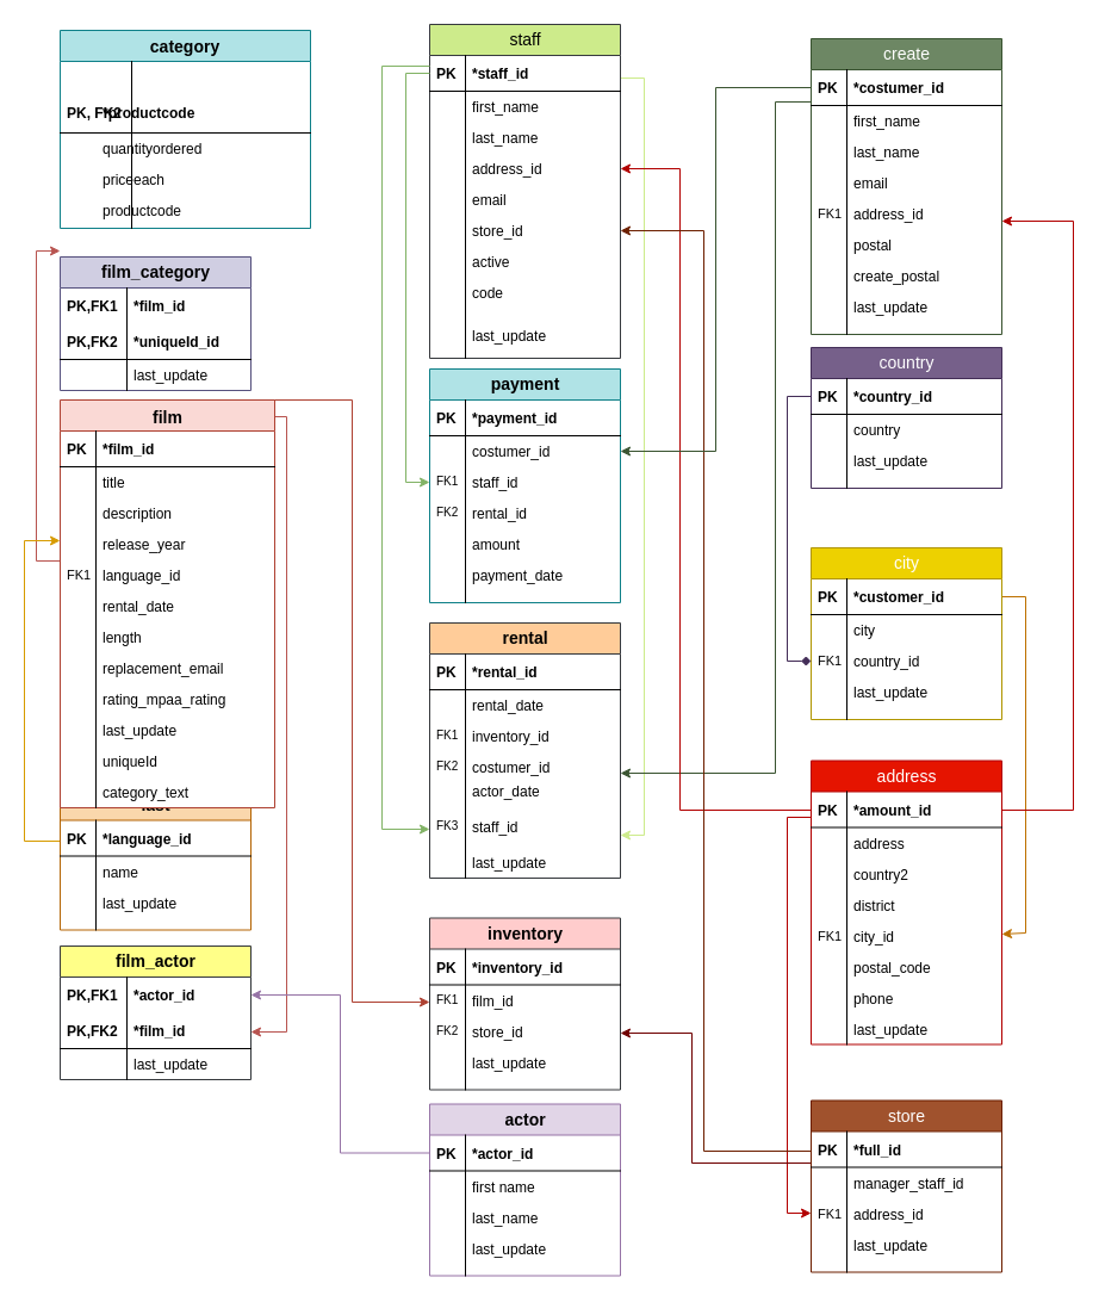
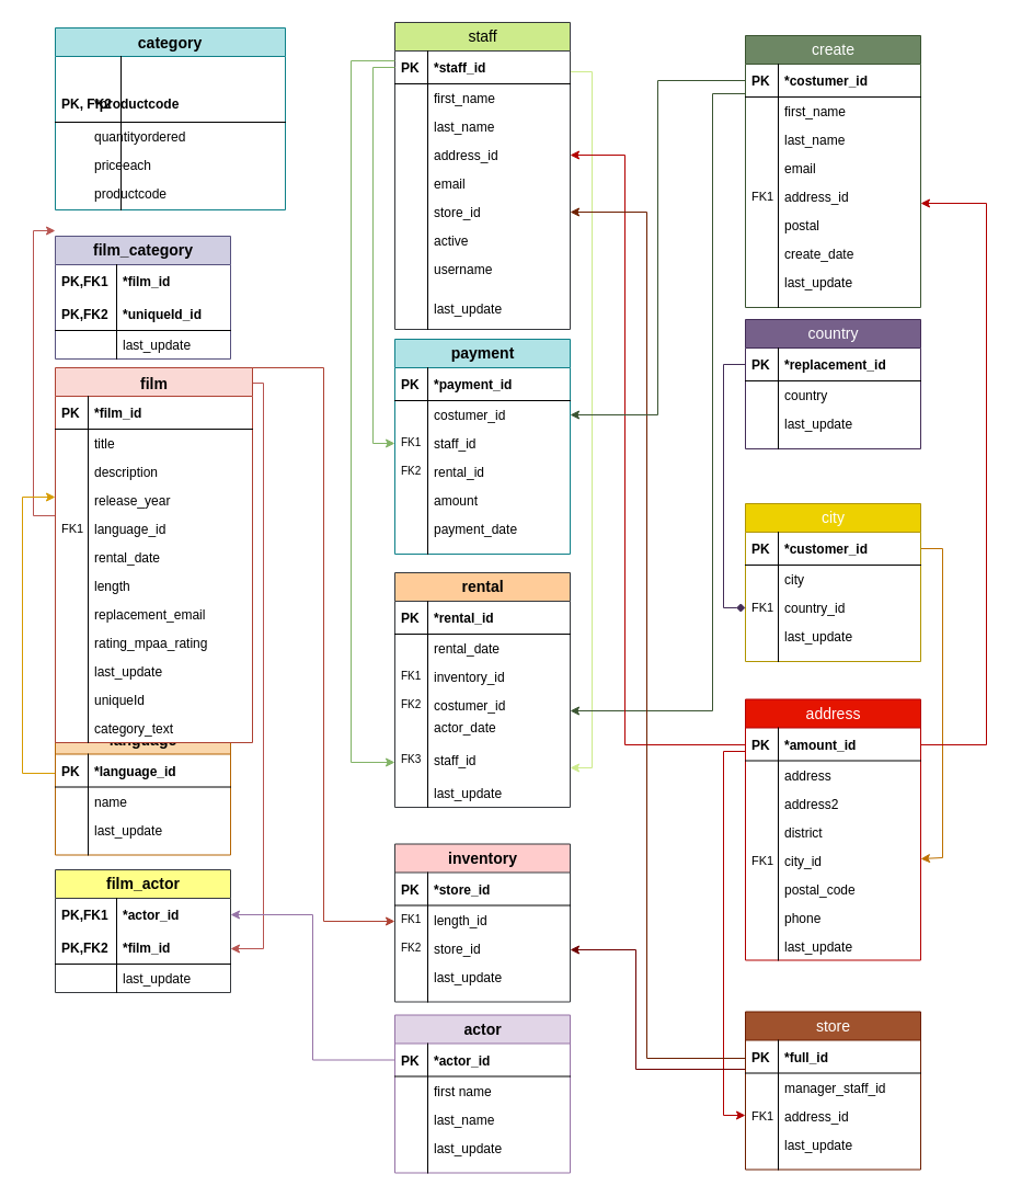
- <mxCell id="211" value="create_postal" style="shape=partialRectangle;top=0;left=0;right=0;bottom=0;align=left;verticalAlign=top;fillColor=none;spacingLeft=34;spacingRight=4;overflow=hidden;rotatable=0;points=[[0,0.5],[1,0.5]];portConstraint=eastwest;dropTarget=0;fontSize=12;rounded=0;shadow=0;comic=0;startSize=26;strokeColor=#000000;strokeWidth=1;html=1;" parent="198" vertex="1"><mxGeometry y="186" width="160" height="26" as="geometry" /></mxCell>
+ <mxCell id="211" value="create_date" style="shape=partialRectangle;top=0;left=0;right=0;bottom=0;align=left;verticalAlign=top;fillColor=none;spacingLeft=34;spacingRight=4;overflow=hidden;rotatable=0;points=[[0,0.5],[1,0.5]];portConstraint=eastwest;dropTarget=0;fontSize=12;rounded=0;shadow=0;comic=0;startSize=26;strokeColor=#000000;strokeWidth=1;html=1;" parent="198" vertex="1"><mxGeometry y="186" width="160" height="26" as="geometry" /></mxCell>
- <mxCell id="139" value="code" style="shape=partialRectangle;top=0;left=0;right=0;bottom=0;align=left;verticalAlign=top;fillColor=none;spacingLeft=34;spacingRight=4;overflow=hidden;rotatable=0;points=[[0,0.5],[1,0.5]];portConstraint=eastwest;dropTarget=0;fontSize=12;rounded=0;shadow=0;comic=0;startSize=26;strokeColor=#000000;strokeWidth=1;html=1;" parent="124" vertex="1"><mxGeometry y="212" width="160" height="26" as="geometry" /></mxCell>
+ <mxCell id="139" value="username" style="shape=partialRectangle;top=0;left=0;right=0;bottom=0;align=left;verticalAlign=top;fillColor=none;spacingLeft=34;spacingRight=4;overflow=hidden;rotatable=0;points=[[0,0.5],[1,0.5]];portConstraint=eastwest;dropTarget=0;fontSize=12;rounded=0;shadow=0;comic=0;startSize=26;strokeColor=#000000;strokeWidth=1;html=1;" parent="124" vertex="1"><mxGeometry y="212" width="160" height="26" as="geometry" /></mxCell>
- <mxCell id="189" value="*country_id" style="shape=partialRectangle;top=0;left=0;right=0;bottom=1;align=left;verticalAlign=middle;fillColor=none;spacingLeft=34;spacingRight=4;overflow=hidden;rotatable=0;points=[[0,0.5],[1,0.5]];portConstraint=eastwest;dropTarget=0;fontStyle=1;fontSize=12;" parent="188" vertex="1"><mxGeometry y="26" width="160" height="30" as="geometry" /></mxCell>
+ <mxCell id="189" value="*replacement_id" style="shape=partialRectangle;top=0;left=0;right=0;bottom=1;align=left;verticalAlign=middle;fillColor=none;spacingLeft=34;spacingRight=4;overflow=hidden;rotatable=0;points=[[0,0.5],[1,0.5]];portConstraint=eastwest;dropTarget=0;fontStyle=1;fontSize=12;" parent="188" vertex="1"><mxGeometry y="26" width="160" height="30" as="geometry" /></mxCell>
- <mxCell id="30" value="&lt;b&gt;last&lt;/b&gt;" style="swimlane;fontStyle=0;childLayout=stackLayout;horizontal=1;startSize=26;fillColor=#fad7ac;horizontalStack=0;resizeParent=1;resizeParentMax=0;resizeLast=0;collapsible=1;marginBottom=0;swimlaneFillColor=#ffffff;align=center;fontSize=14;rounded=0;shadow=0;comic=0;strokeColor=#b46504;strokeWidth=1;html=1;" parent="1" vertex="1"><mxGeometry x="50" y="661.5" width="160" height="118" as="geometry" /></mxCell>
+ <mxCell id="30" value="&lt;b&gt;language&lt;/b&gt;" style="swimlane;fontStyle=0;childLayout=stackLayout;horizontal=1;startSize=26;fillColor=#fad7ac;horizontalStack=0;resizeParent=1;resizeParentMax=0;resizeLast=0;collapsible=1;marginBottom=0;swimlaneFillColor=#ffffff;align=center;fontSize=14;rounded=0;shadow=0;comic=0;strokeColor=#b46504;strokeWidth=1;html=1;" parent="1" vertex="1"><mxGeometry x="50" y="661.5" width="160" height="118" as="geometry" /></mxCell>
- <mxCell id="165" value="country2" style="shape=partialRectangle;top=0;left=0;right=0;bottom=0;align=left;verticalAlign=top;fillColor=none;spacingLeft=34;spacingRight=4;overflow=hidden;rotatable=0;points=[[0,0.5],[1,0.5]];portConstraint=eastwest;dropTarget=0;fontSize=12;" parent="160" vertex="1"><mxGeometry y="82" width="160" height="26" as="geometry" /></mxCell>
+ <mxCell id="165" value="address2" style="shape=partialRectangle;top=0;left=0;right=0;bottom=0;align=left;verticalAlign=top;fillColor=none;spacingLeft=34;spacingRight=4;overflow=hidden;rotatable=0;points=[[0,0.5],[1,0.5]];portConstraint=eastwest;dropTarget=0;fontSize=12;" parent="160" vertex="1"><mxGeometry y="82" width="160" height="26" as="geometry" /></mxCell>
- <mxCell id="84" value="*inventory_id" style="shape=partialRectangle;top=0;left=0;right=0;bottom=1;align=left;verticalAlign=middle;fillColor=none;spacingLeft=34;spacingRight=4;overflow=hidden;rotatable=0;points=[[0,0.5],[1,0.5]];portConstraint=eastwest;dropTarget=0;fontStyle=1;fontSize=12;" parent="83" vertex="1"><mxGeometry y="26" width="160" height="30" as="geometry" /></mxCell>
+ <mxCell id="84" value="*store_id" style="shape=partialRectangle;top=0;left=0;right=0;bottom=1;align=left;verticalAlign=middle;fillColor=none;spacingLeft=34;spacingRight=4;overflow=hidden;rotatable=0;points=[[0,0.5],[1,0.5]];portConstraint=eastwest;dropTarget=0;fontStyle=1;fontSize=12;" parent="83" vertex="1"><mxGeometry y="26" width="160" height="30" as="geometry" /></mxCell>
- <mxCell id="86" value="film_id" style="shape=partialRectangle;top=0;left=0;right=0;bottom=0;align=left;verticalAlign=top;fillColor=none;spacingLeft=34;spacingRight=4;overflow=hidden;rotatable=0;points=[[0,0.5],[1,0.5]];portConstraint=eastwest;dropTarget=0;fontSize=12;" parent="83" vertex="1"><mxGeometry y="56" width="160" height="26" as="geometry" /></mxCell>
+ <mxCell id="86" value="length_id" style="shape=partialRectangle;top=0;left=0;right=0;bottom=0;align=left;verticalAlign=top;fillColor=none;spacingLeft=34;spacingRight=4;overflow=hidden;rotatable=0;points=[[0,0.5],[1,0.5]];portConstraint=eastwest;dropTarget=0;fontSize=12;" parent="83" vertex="1"><mxGeometry y="56" width="160" height="26" as="geometry" /></mxCell>
